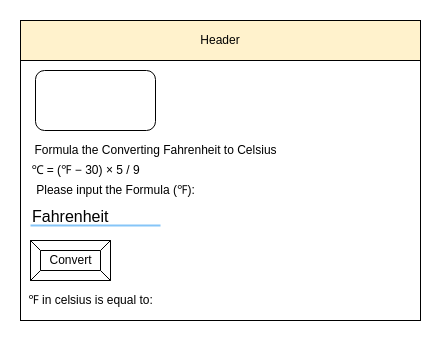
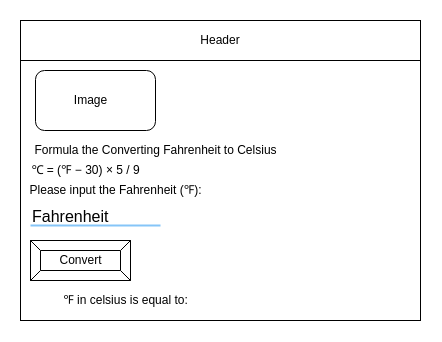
- <mxCell id="3" value="Header" style="rounded=0;whiteSpace=wrap;html=1;fillColor=#fff2cc;" parent="1" vertex="1"><mxGeometry x="20" y="20" width="400" height="40" as="geometry" /></mxCell>
+ <mxCell id="3" value="Header" style="rounded=0;whiteSpace=wrap;html=1;" parent="1" vertex="1"><mxGeometry x="20" y="20" width="400" height="40" as="geometry" /></mxCell>
+ <mxCell id="12" value="Image" style="text;html=1;resizable=0;autosize=1;align=center;verticalAlign=middle;points=[];fillColor=none;strokeColor=none;rounded=0;" vertex="1" parent="1"><mxGeometry x="65" y="90" width="50" height="20" as="geometry" /></mxCell>
- <mxCell id="9" value="Please input the Formula (℉):" style="text;html=1;resizable=0;autosize=1;align=center;verticalAlign=middle;points=[];fillColor=none;strokeColor=none;rounded=0;" vertex="1" parent="1"><mxGeometry x="20" y="180" width="190" height="20" as="geometry" /></mxCell>
+ <mxCell id="9" value="Please input the Fahrenheit (℉):" style="text;html=1;resizable=0;autosize=1;align=center;verticalAlign=middle;points=[];fillColor=none;strokeColor=none;rounded=0;" vertex="1" parent="1"><mxGeometry x="20" y="180" width="190" height="20" as="geometry" /></mxCell>
- <mxCell id="4" value="Convert" style="labelPosition=center;verticalLabelPosition=middle;align=center;html=1;shape=mxgraph.basic.button;dx=10;" parent="1" vertex="1"><mxGeometry x="30" y="240" width="80" height="40" as="geometry" /></mxCell>
+ <mxCell id="4" value="Convert" style="labelPosition=center;verticalLabelPosition=middle;align=center;html=1;shape=mxgraph.basic.button;dx=10;" parent="1" vertex="1"><mxGeometry x="30" y="240" width="100" height="40" as="geometry" /></mxCell>
- <mxCell id="10" value="℉ in celsius is equal to:" style="text;html=1;resizable=0;autosize=1;align=center;verticalAlign=middle;points=[];fillColor=none;strokeColor=none;rounded=0;" vertex="1" parent="1"><mxGeometry x="20" y="290" width="140" height="20" as="geometry" /></mxCell>
+ <mxCell id="10" value="℉ in celsius is equal to:" style="text;html=1;resizable=0;autosize=1;align=center;verticalAlign=middle;points=[];fillColor=none;strokeColor=none;rounded=0;" vertex="1" parent="1"><mxGeometry x="55" y="290" width="140" height="20" as="geometry" /></mxCell>
